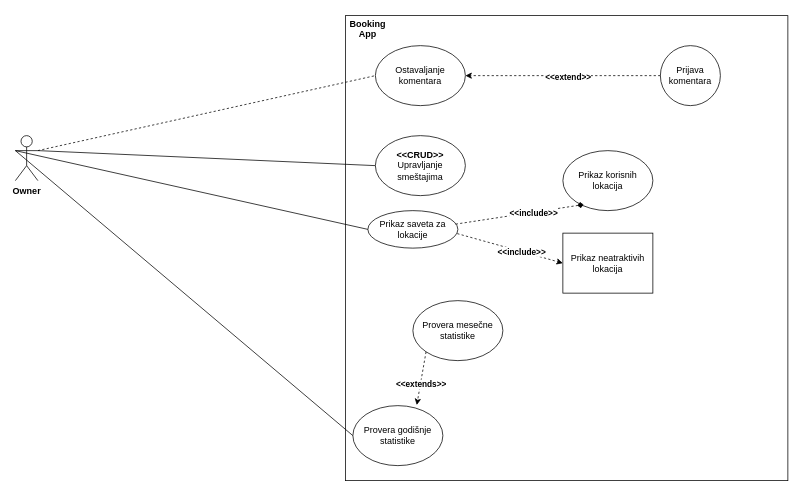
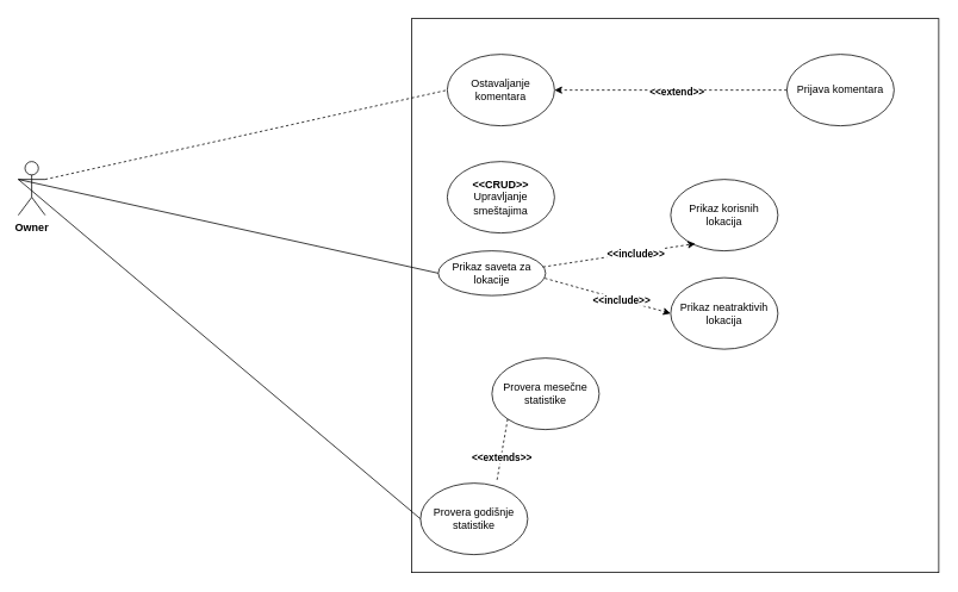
- <mxCell id="5" value="&lt;b&gt;Booking App&lt;/b&gt;&lt;div&gt;&lt;b&gt;&lt;br&gt;&lt;/b&gt;&lt;/div&gt;" style="text;html=1;align=center;verticalAlign=middle;whiteSpace=wrap;rounded=0;" parent="1" vertex="1"><mxGeometry x="460" y="30" width="60" height="30" as="geometry" /></mxCell>
- <mxCell id="22" value="Prijava komentara" style="ellipse;whiteSpace=wrap;html=1;" parent="1" vertex="1"><mxGeometry x="880" y="60" width="80" height="80" as="geometry" /></mxCell>
+ <mxCell id="22" value="Prijava komentara" style="ellipse;whiteSpace=wrap;html=1;" parent="1" vertex="1"><mxGeometry x="880" y="60" width="120" height="80" as="geometry" /></mxCell>
- <mxCell id="11" value="" style="endArrow=None;html=1;rounded=0;entryX=0;entryY=0.5;entryDx=0;entryDy=0;exitX=1;exitY=0.333;exitDx=0;exitDy=0;exitPerimeter=0;" parent="1" source="2" target="12" edge="1"><mxGeometry width="50" height="50" relative="1" as="geometry"><mxPoint x="80" y="220" as="sourcePoint" /><mxPoint x="510" y="140" as="targetPoint" /><Array as="points" /></mxGeometry></mxCell>
- <mxCell id="18" value="" style="endArrow=diamond;html=1;rounded=0;dashed=1;exitX=0.976;exitY=0.36;exitDx=0;exitDy=0;entryX=0.23;entryY=0.899;entryDx=0;entryDy=0;entryPerimeter=0;exitPerimeter=0;" parent="1" source="14" target="15" edge="1"><mxGeometry width="50" height="50" relative="1" as="geometry"><mxPoint x="750" y="280" as="sourcePoint" /><mxPoint x="601" y="299" as="targetPoint" /></mxGeometry></mxCell>
+ <mxCell id="18" value="" style="endArrow=classic;html=1;rounded=0;dashed=1;exitX=0.976;exitY=0.36;exitDx=0;exitDy=0;entryX=0.23;entryY=0.899;entryDx=0;entryDy=0;entryPerimeter=0;exitPerimeter=0;" parent="1" source="14" target="15" edge="1"><mxGeometry width="50" height="50" relative="1" as="geometry"><mxPoint x="750" y="280" as="sourcePoint" /><mxPoint x="601" y="299" as="targetPoint" /></mxGeometry></mxCell>
- <mxCell id="16" value="Prikaz neatraktivih&lt;br&gt;lokacija" style="whiteSpace=wrap;html=1;rounded=0;" parent="1" vertex="1"><mxGeometry x="750" y="310" width="120" height="80" as="geometry" /></mxCell>
+ <mxCell id="16" value="Prikaz neatraktivih&lt;br&gt;lokacija" style="ellipse;whiteSpace=wrap;html=1;" parent="1" vertex="1"><mxGeometry x="750" y="310" width="120" height="80" as="geometry" /></mxCell>
- <mxCell id="9" value="" style="endArrow=classic;html=1;rounded=0;dashed=1;exitX=0;exitY=1;exitDx=0;exitDy=0;entryX=0.71;entryY=-0.01;entryDx=0;entryDy=0;entryPerimeter=0;" parent="1" source="8" target="7" edge="1"><mxGeometry width="50" height="50" relative="1" as="geometry"><mxPoint x="720" y="455" as="sourcePoint" /><mxPoint x="590" y="580" as="targetPoint" /></mxGeometry></mxCell>
+ <mxCell id="9" value="" style="endArrow=none;html=1;rounded=0;dashed=1;exitX=0;exitY=1;exitDx=0;exitDy=0;entryX=0.71;entryY=-0.01;entryDx=0;entryDy=0;entryPerimeter=0;" parent="1" source="8" target="7" edge="1"><mxGeometry width="50" height="50" relative="1" as="geometry"><mxPoint x="720" y="455" as="sourcePoint" /><mxPoint x="590" y="580" as="targetPoint" /></mxGeometry></mxCell>
